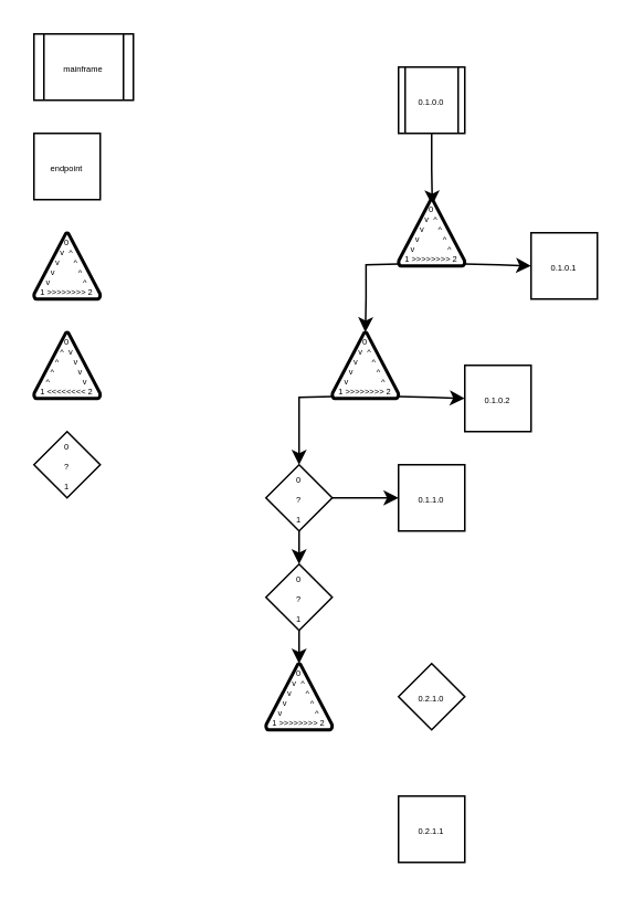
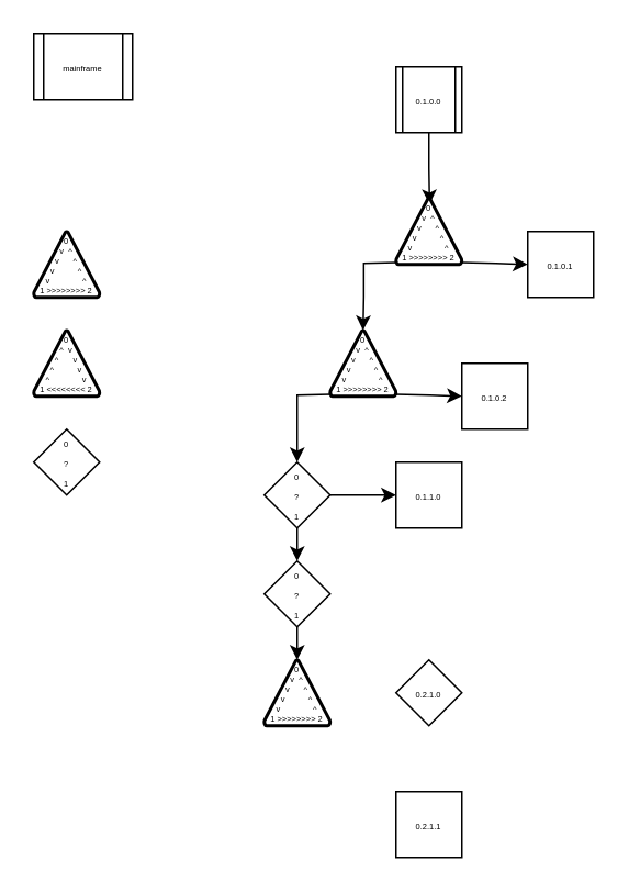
- <mxCell id="11" value="endpoint" style="whiteSpace=wrap;html=1;aspect=fixed;fontSize=5;" vertex="1" parent="1"><mxGeometry x="20" y="80" width="40" height="40" as="geometry" /></mxCell>
